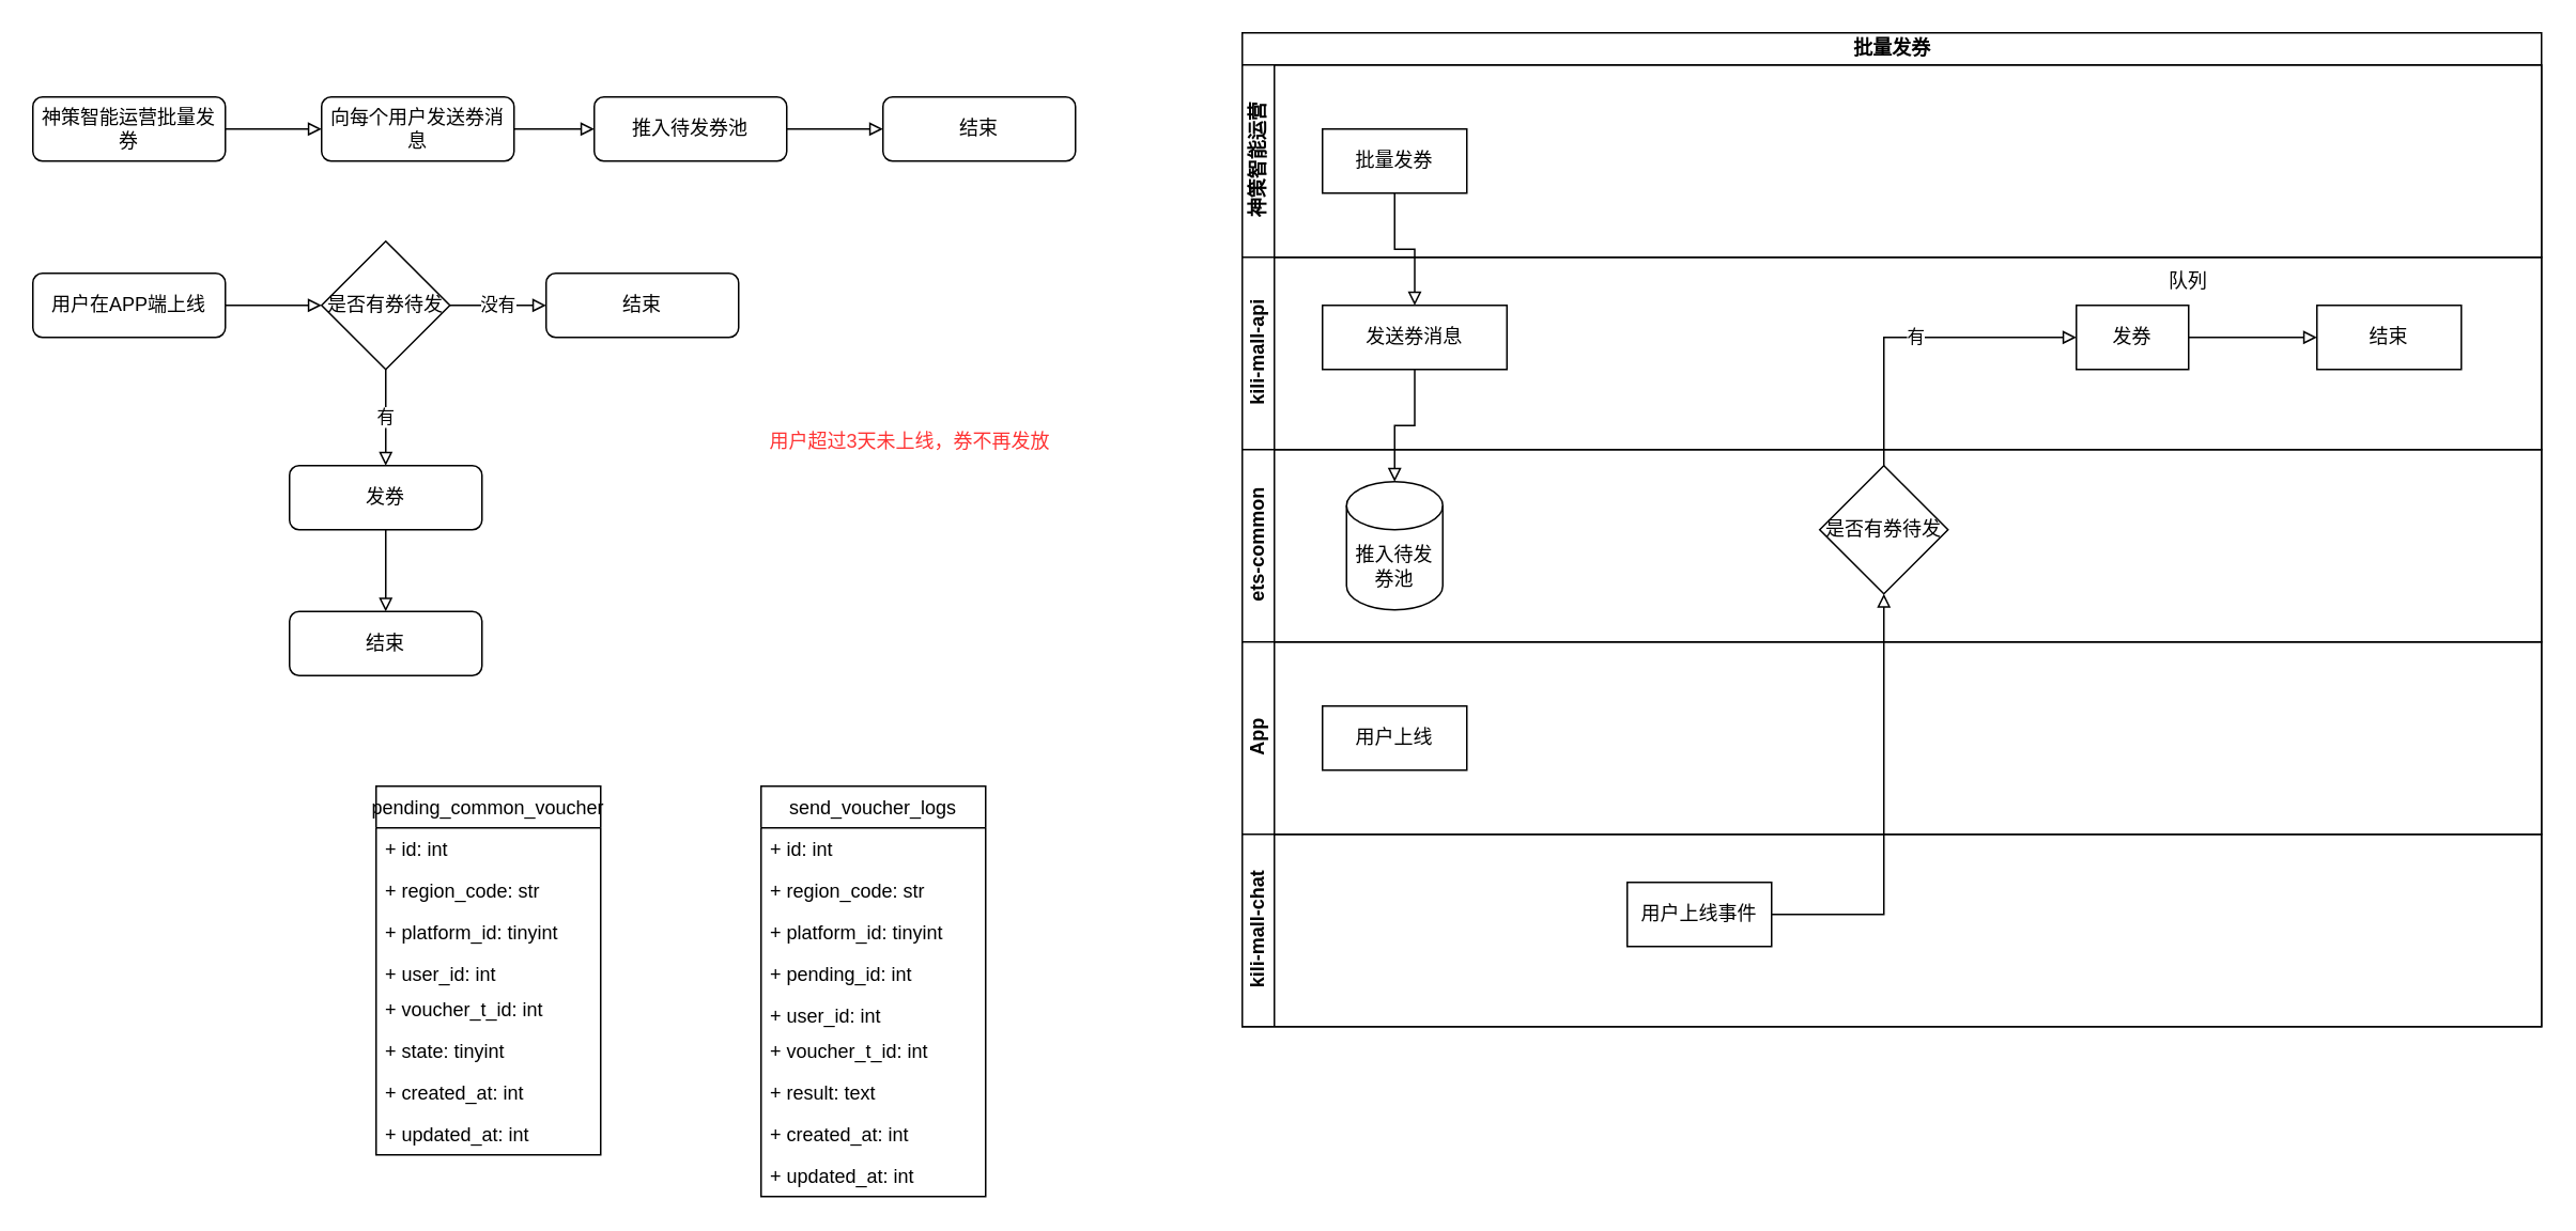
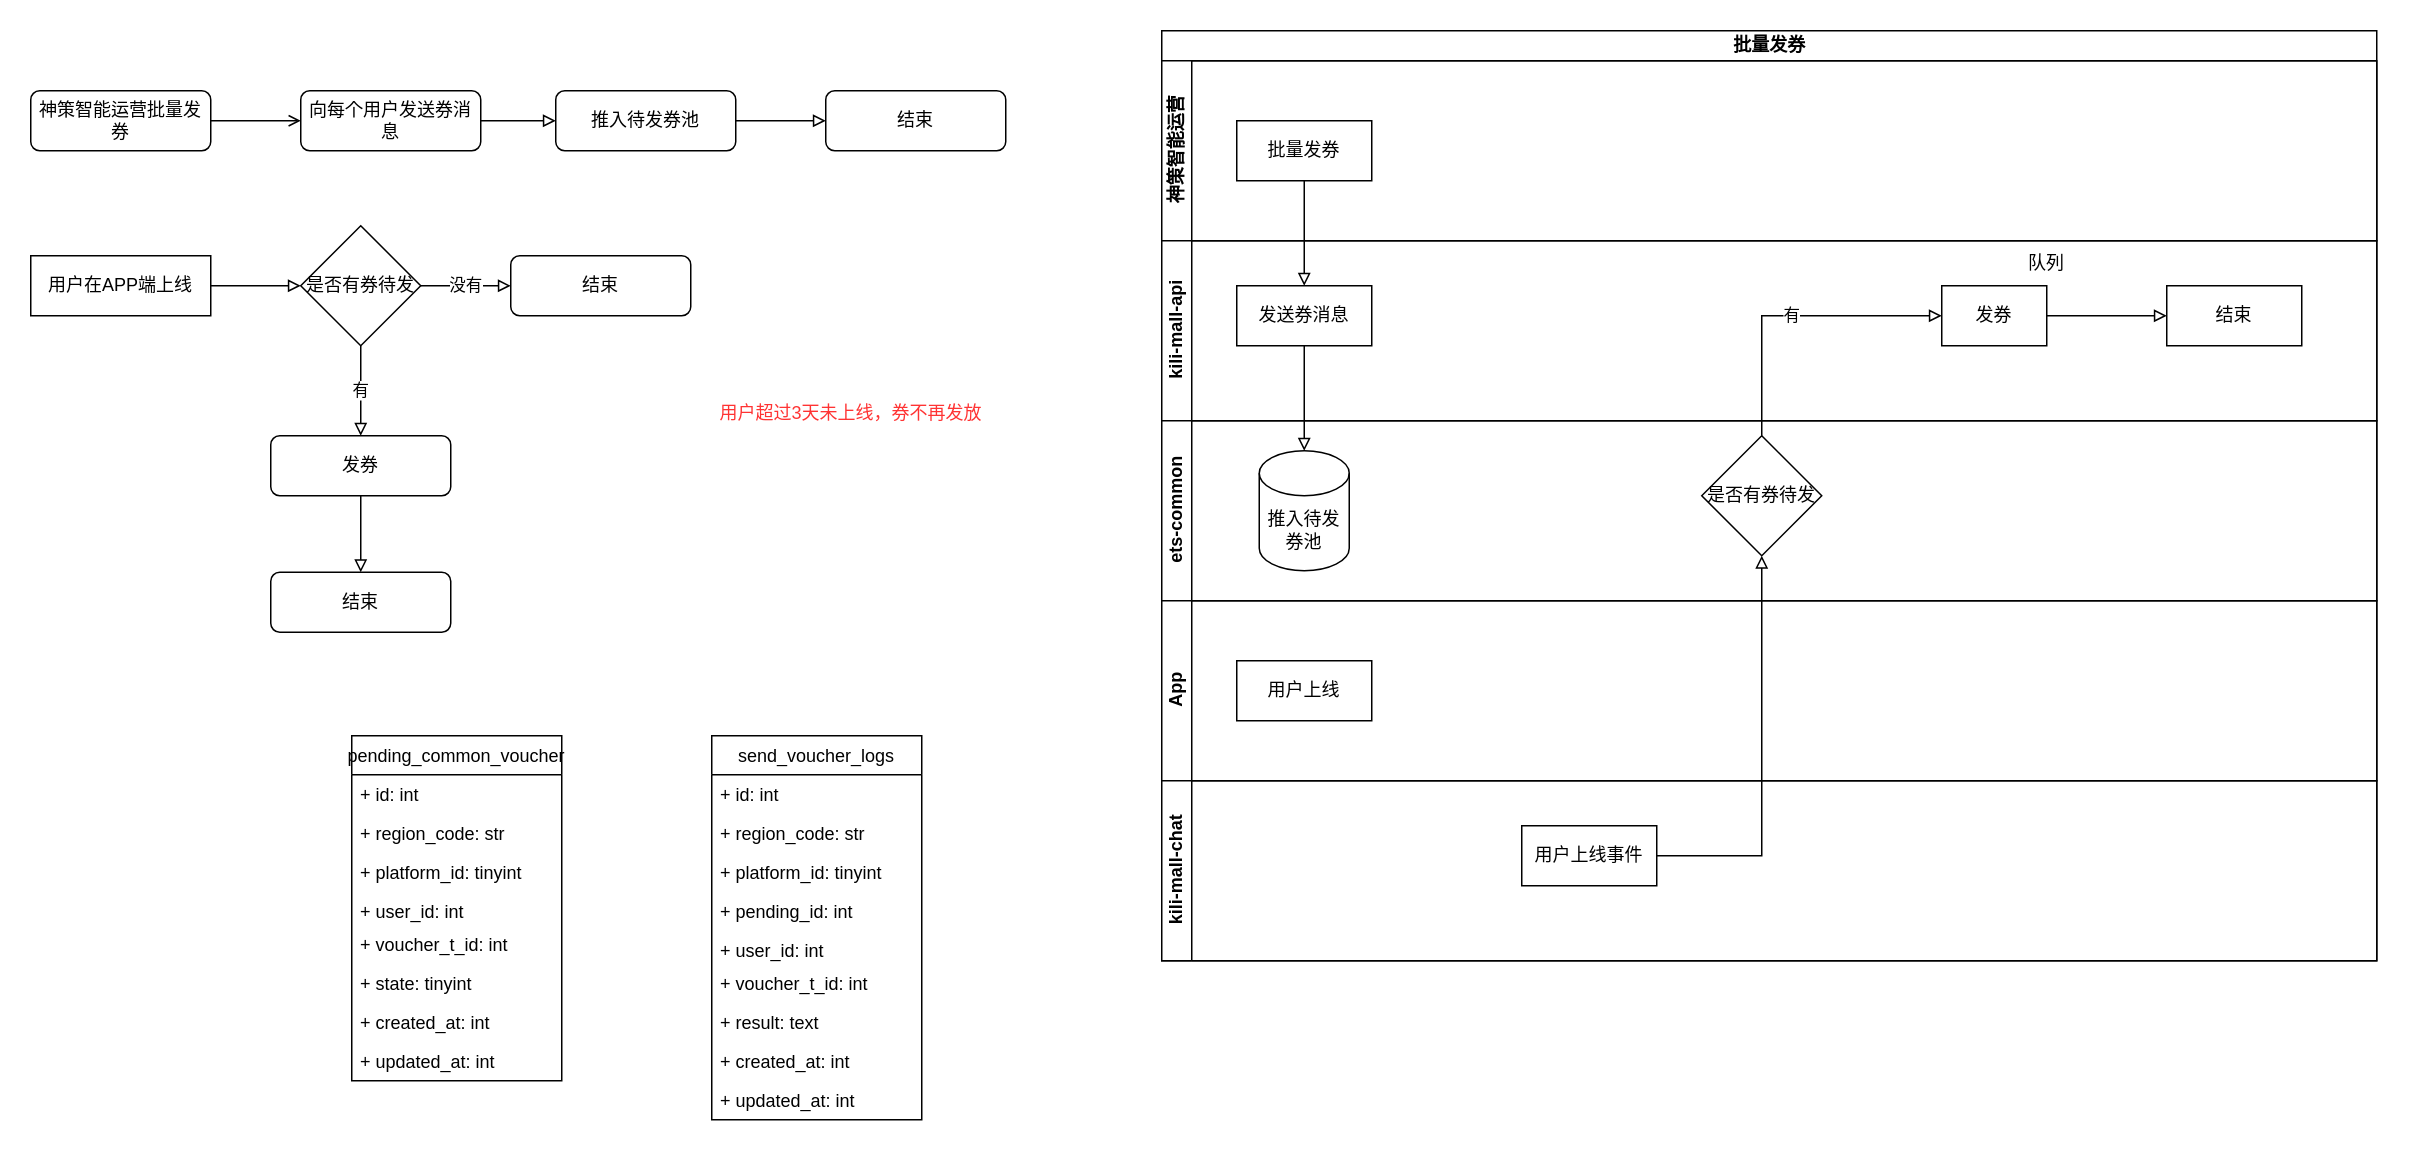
- <mxCell id="2" style="edgeStyle=orthogonalEdgeStyle;rounded=0;orthogonalLoop=1;jettySize=auto;html=1;exitX=1;exitY=0.5;exitDx=0;exitDy=0;endArrow=block;endFill=0;" parent="1" source="3" target="14" edge="1"><mxGeometry relative="1" as="geometry" /></mxCell>
+ <mxCell id="2" style="edgeStyle=orthogonalEdgeStyle;rounded=0;orthogonalLoop=1;jettySize=auto;html=1;exitX=1;exitY=0.5;exitDx=0;exitDy=0;endArrow=open;endFill=0;" parent="1" source="3" target="14" edge="1"><mxGeometry relative="1" as="geometry" /></mxCell>
- <mxCell id="18" value="用户在APP端上线" style="rounded=1;whiteSpace=wrap;html=1;fontSize=12;glass=0;strokeWidth=1;shadow=0;" parent="1" vertex="1"><mxGeometry x="20" y="170" width="120" height="40" as="geometry" /></mxCell>
+ <mxCell id="18" value="用户在APP端上线" style="whiteSpace=wrap;html=1;fontSize=12;glass=0;strokeWidth=1;shadow=0;rounded=0;" parent="1" vertex="1"><mxGeometry x="20" y="170" width="120" height="40" as="geometry" /></mxCell>
- <mxCell id="41" value="发送券消息" style="whiteSpace=wrap;html=1;" parent="40" vertex="1"><mxGeometry x="50" y="30" width="115" height="40" as="geometry" /></mxCell>
+ <mxCell id="41" value="发送券消息" style="whiteSpace=wrap;html=1;" parent="40" vertex="1"><mxGeometry x="50" y="30" width="90" height="40" as="geometry" /></mxCell>
